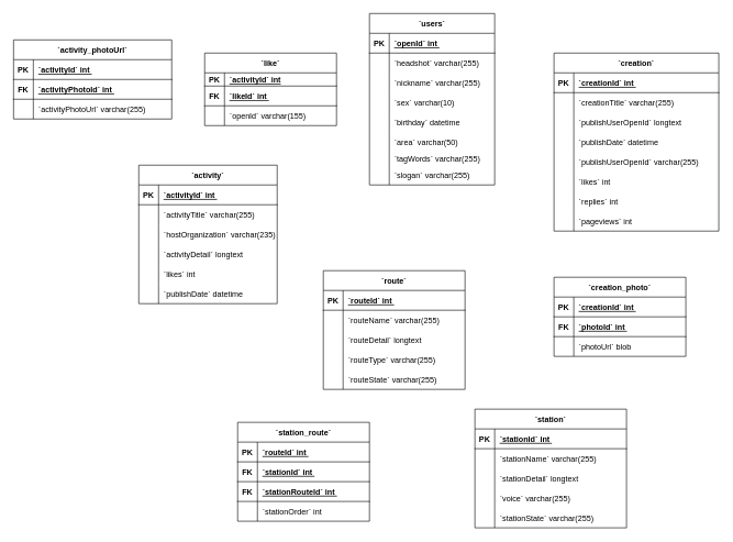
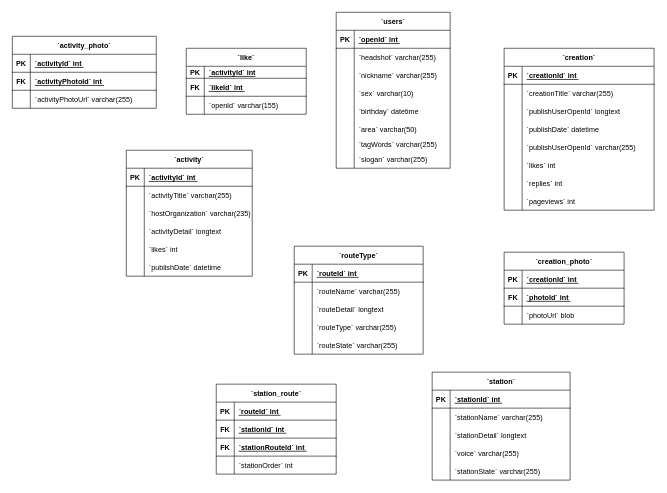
- <mxCell id="46" value="`activity_photoUrl`" style="shape=table;startSize=30;container=1;collapsible=1;childLayout=tableLayout;fixedRows=1;rowLines=0;fontStyle=1;align=center;resizeLast=1;" vertex="1" parent="1"><mxGeometry x="20" y="60" width="240" height="120" as="geometry" /></mxCell>
+ <mxCell id="46" value="`activity_photo`" style="shape=table;startSize=30;container=1;collapsible=1;childLayout=tableLayout;fixedRows=1;rowLines=0;fontStyle=1;align=center;resizeLast=1;" vertex="1" parent="1"><mxGeometry x="20" y="60" width="240" height="120" as="geometry" /></mxCell>
- <mxCell id="101" value="`route`" style="shape=table;startSize=30;container=1;collapsible=1;childLayout=tableLayout;fixedRows=1;rowLines=0;fontStyle=1;align=center;resizeLast=1;" vertex="1" parent="1"><mxGeometry x="490" y="410" width="215" height="180" as="geometry" /></mxCell>
+ <mxCell id="101" value="`routeType`" style="shape=table;startSize=30;container=1;collapsible=1;childLayout=tableLayout;fixedRows=1;rowLines=0;fontStyle=1;align=center;resizeLast=1;" vertex="1" parent="1"><mxGeometry x="490" y="410" width="215" height="180" as="geometry" /></mxCell>
